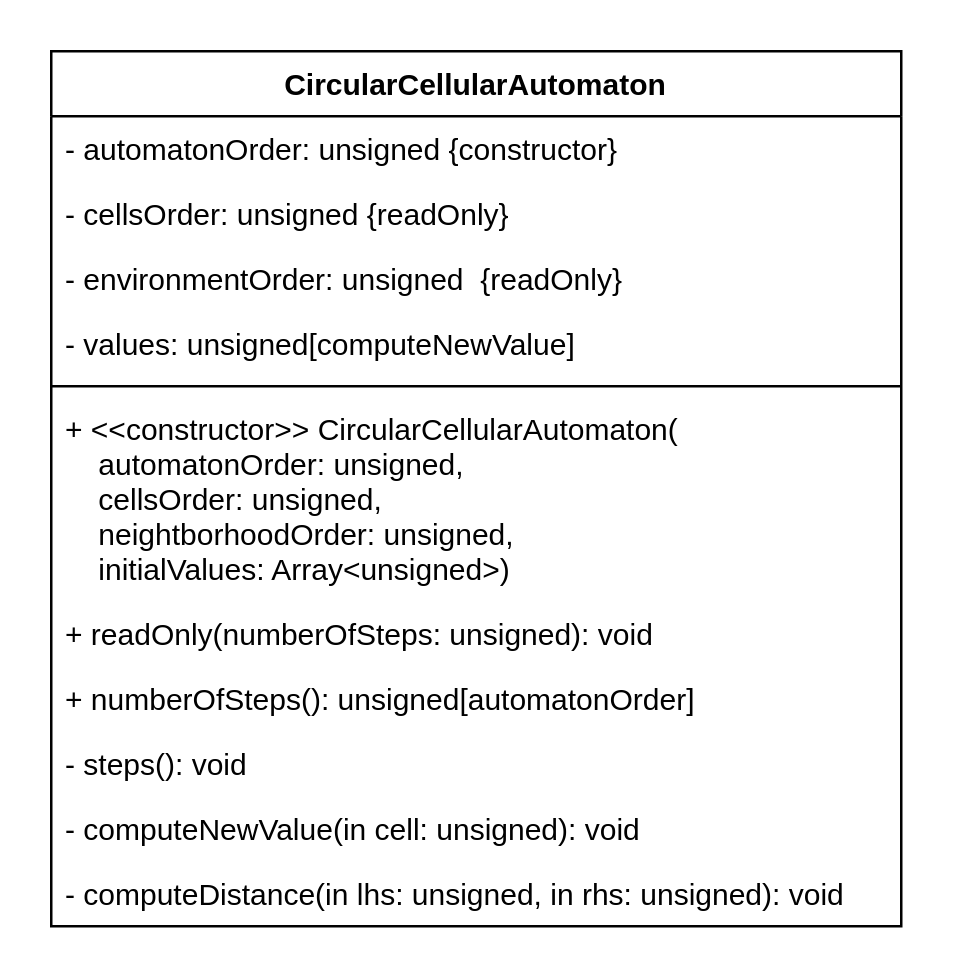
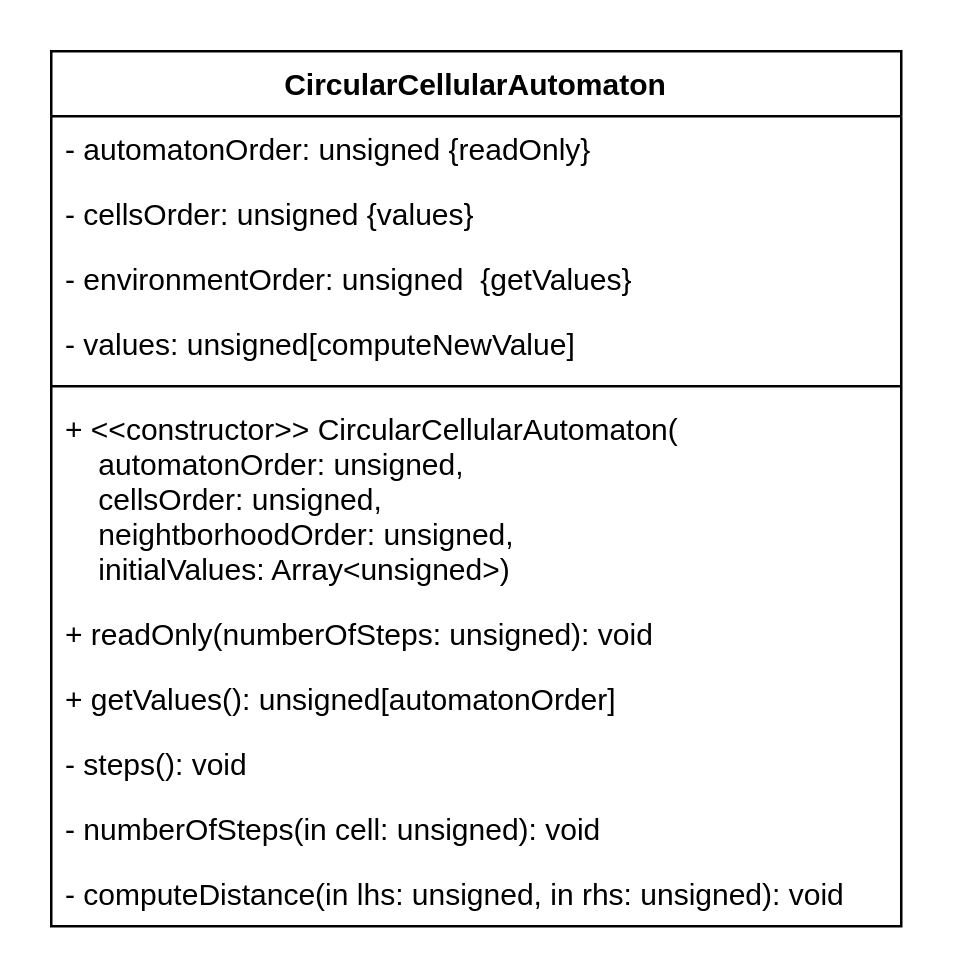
- <mxCell id="3" value="- automatonOrder: unsigned {constructor}" style="text;strokeColor=none;fillColor=none;align=left;verticalAlign=top;spacingLeft=4;spacingRight=4;overflow=hidden;rotatable=0;points=[[0,0.5],[1,0.5]];portConstraint=eastwest;" vertex="1" parent="2"><mxGeometry y="26" width="340" height="26" as="geometry" /></mxCell>
+ <mxCell id="3" value="- automatonOrder: unsigned {readOnly}" style="text;strokeColor=none;fillColor=none;align=left;verticalAlign=top;spacingLeft=4;spacingRight=4;overflow=hidden;rotatable=0;points=[[0,0.5],[1,0.5]];portConstraint=eastwest;" vertex="1" parent="2"><mxGeometry y="26" width="340" height="26" as="geometry" /></mxCell>
- <mxCell id="4" value="- cellsOrder: unsigned {readOnly}" style="text;strokeColor=none;fillColor=none;align=left;verticalAlign=top;spacingLeft=4;spacingRight=4;overflow=hidden;rotatable=0;points=[[0,0.5],[1,0.5]];portConstraint=eastwest;" vertex="1" parent="2"><mxGeometry y="52" width="340" height="26" as="geometry" /></mxCell>
+ <mxCell id="4" value="- cellsOrder: unsigned {values}" style="text;strokeColor=none;fillColor=none;align=left;verticalAlign=top;spacingLeft=4;spacingRight=4;overflow=hidden;rotatable=0;points=[[0,0.5],[1,0.5]];portConstraint=eastwest;" vertex="1" parent="2"><mxGeometry y="52" width="340" height="26" as="geometry" /></mxCell>
- <mxCell id="5" value="- environmentOrder: unsigned  {readOnly}" style="text;strokeColor=none;fillColor=none;align=left;verticalAlign=top;spacingLeft=4;spacingRight=4;overflow=hidden;rotatable=0;points=[[0,0.5],[1,0.5]];portConstraint=eastwest;" vertex="1" parent="2"><mxGeometry y="78" width="340" height="26" as="geometry" /></mxCell>
+ <mxCell id="5" value="- environmentOrder: unsigned  {getValues}" style="text;strokeColor=none;fillColor=none;align=left;verticalAlign=top;spacingLeft=4;spacingRight=4;overflow=hidden;rotatable=0;points=[[0,0.5],[1,0.5]];portConstraint=eastwest;" vertex="1" parent="2"><mxGeometry y="78" width="340" height="26" as="geometry" /></mxCell>
- <mxCell id="10" value="+ numberOfSteps(): unsigned[automatonOrder]" style="text;strokeColor=none;fillColor=none;align=left;verticalAlign=top;spacingLeft=4;spacingRight=4;overflow=hidden;rotatable=0;points=[[0,0.5],[1,0.5]];portConstraint=eastwest;" vertex="1" parent="2"><mxGeometry y="246" width="340" height="26" as="geometry" /></mxCell>
+ <mxCell id="10" value="+ getValues(): unsigned[automatonOrder]" style="text;strokeColor=none;fillColor=none;align=left;verticalAlign=top;spacingLeft=4;spacingRight=4;overflow=hidden;rotatable=0;points=[[0,0.5],[1,0.5]];portConstraint=eastwest;" vertex="1" parent="2"><mxGeometry y="246" width="340" height="26" as="geometry" /></mxCell>
- <mxCell id="12" value="- computeNewValue(in cell: unsigned): void" style="text;strokeColor=none;fillColor=none;align=left;verticalAlign=top;spacingLeft=4;spacingRight=4;overflow=hidden;rotatable=0;points=[[0,0.5],[1,0.5]];portConstraint=eastwest;" vertex="1" parent="2"><mxGeometry y="298" width="340" height="26" as="geometry" /></mxCell>
+ <mxCell id="12" value="- numberOfSteps(in cell: unsigned): void" style="text;strokeColor=none;fillColor=none;align=left;verticalAlign=top;spacingLeft=4;spacingRight=4;overflow=hidden;rotatable=0;points=[[0,0.5],[1,0.5]];portConstraint=eastwest;" vertex="1" parent="2"><mxGeometry y="298" width="340" height="26" as="geometry" /></mxCell>
